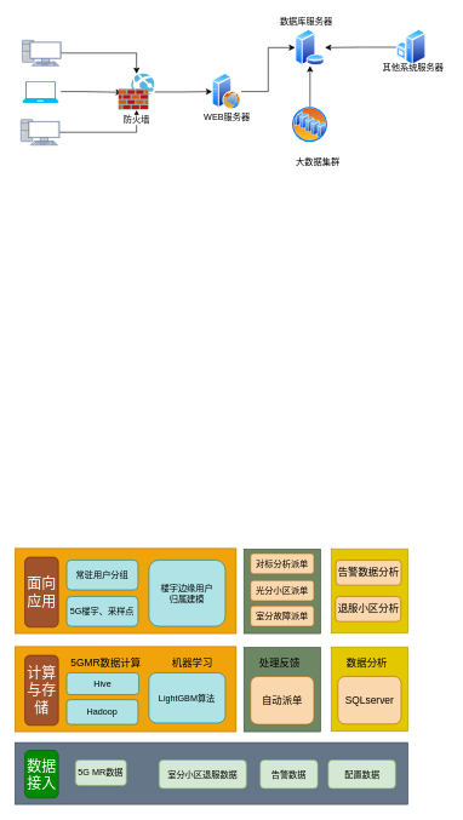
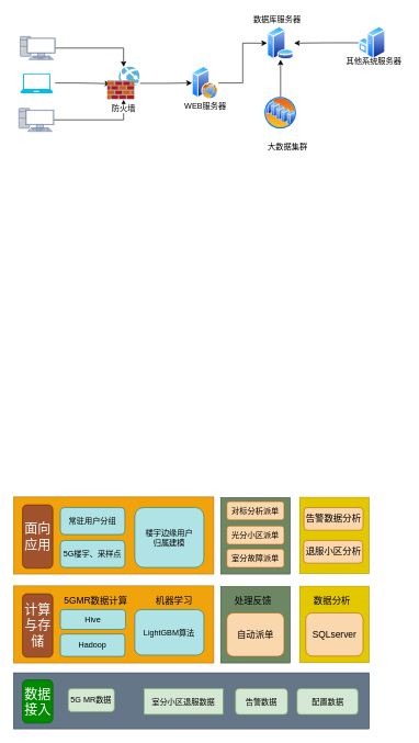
- <mxCell id="25" value="室分小区退服数据" style="rounded=1;whiteSpace=wrap;html=1;fillColor=#d5e8d4;strokeColor=#82b366;" vertex="1" parent="1"><mxGeometry x="218" y="1045" width="120" height="39" as="geometry" /></mxCell>
+ <mxCell id="25" value="室分小区退服数据" style="whiteSpace=wrap;html=1;fillColor=#d5e8d4;strokeColor=#82b366;rounded=0;" vertex="1" parent="1"><mxGeometry x="218" y="1045" width="120" height="39" as="geometry" /></mxCell>
